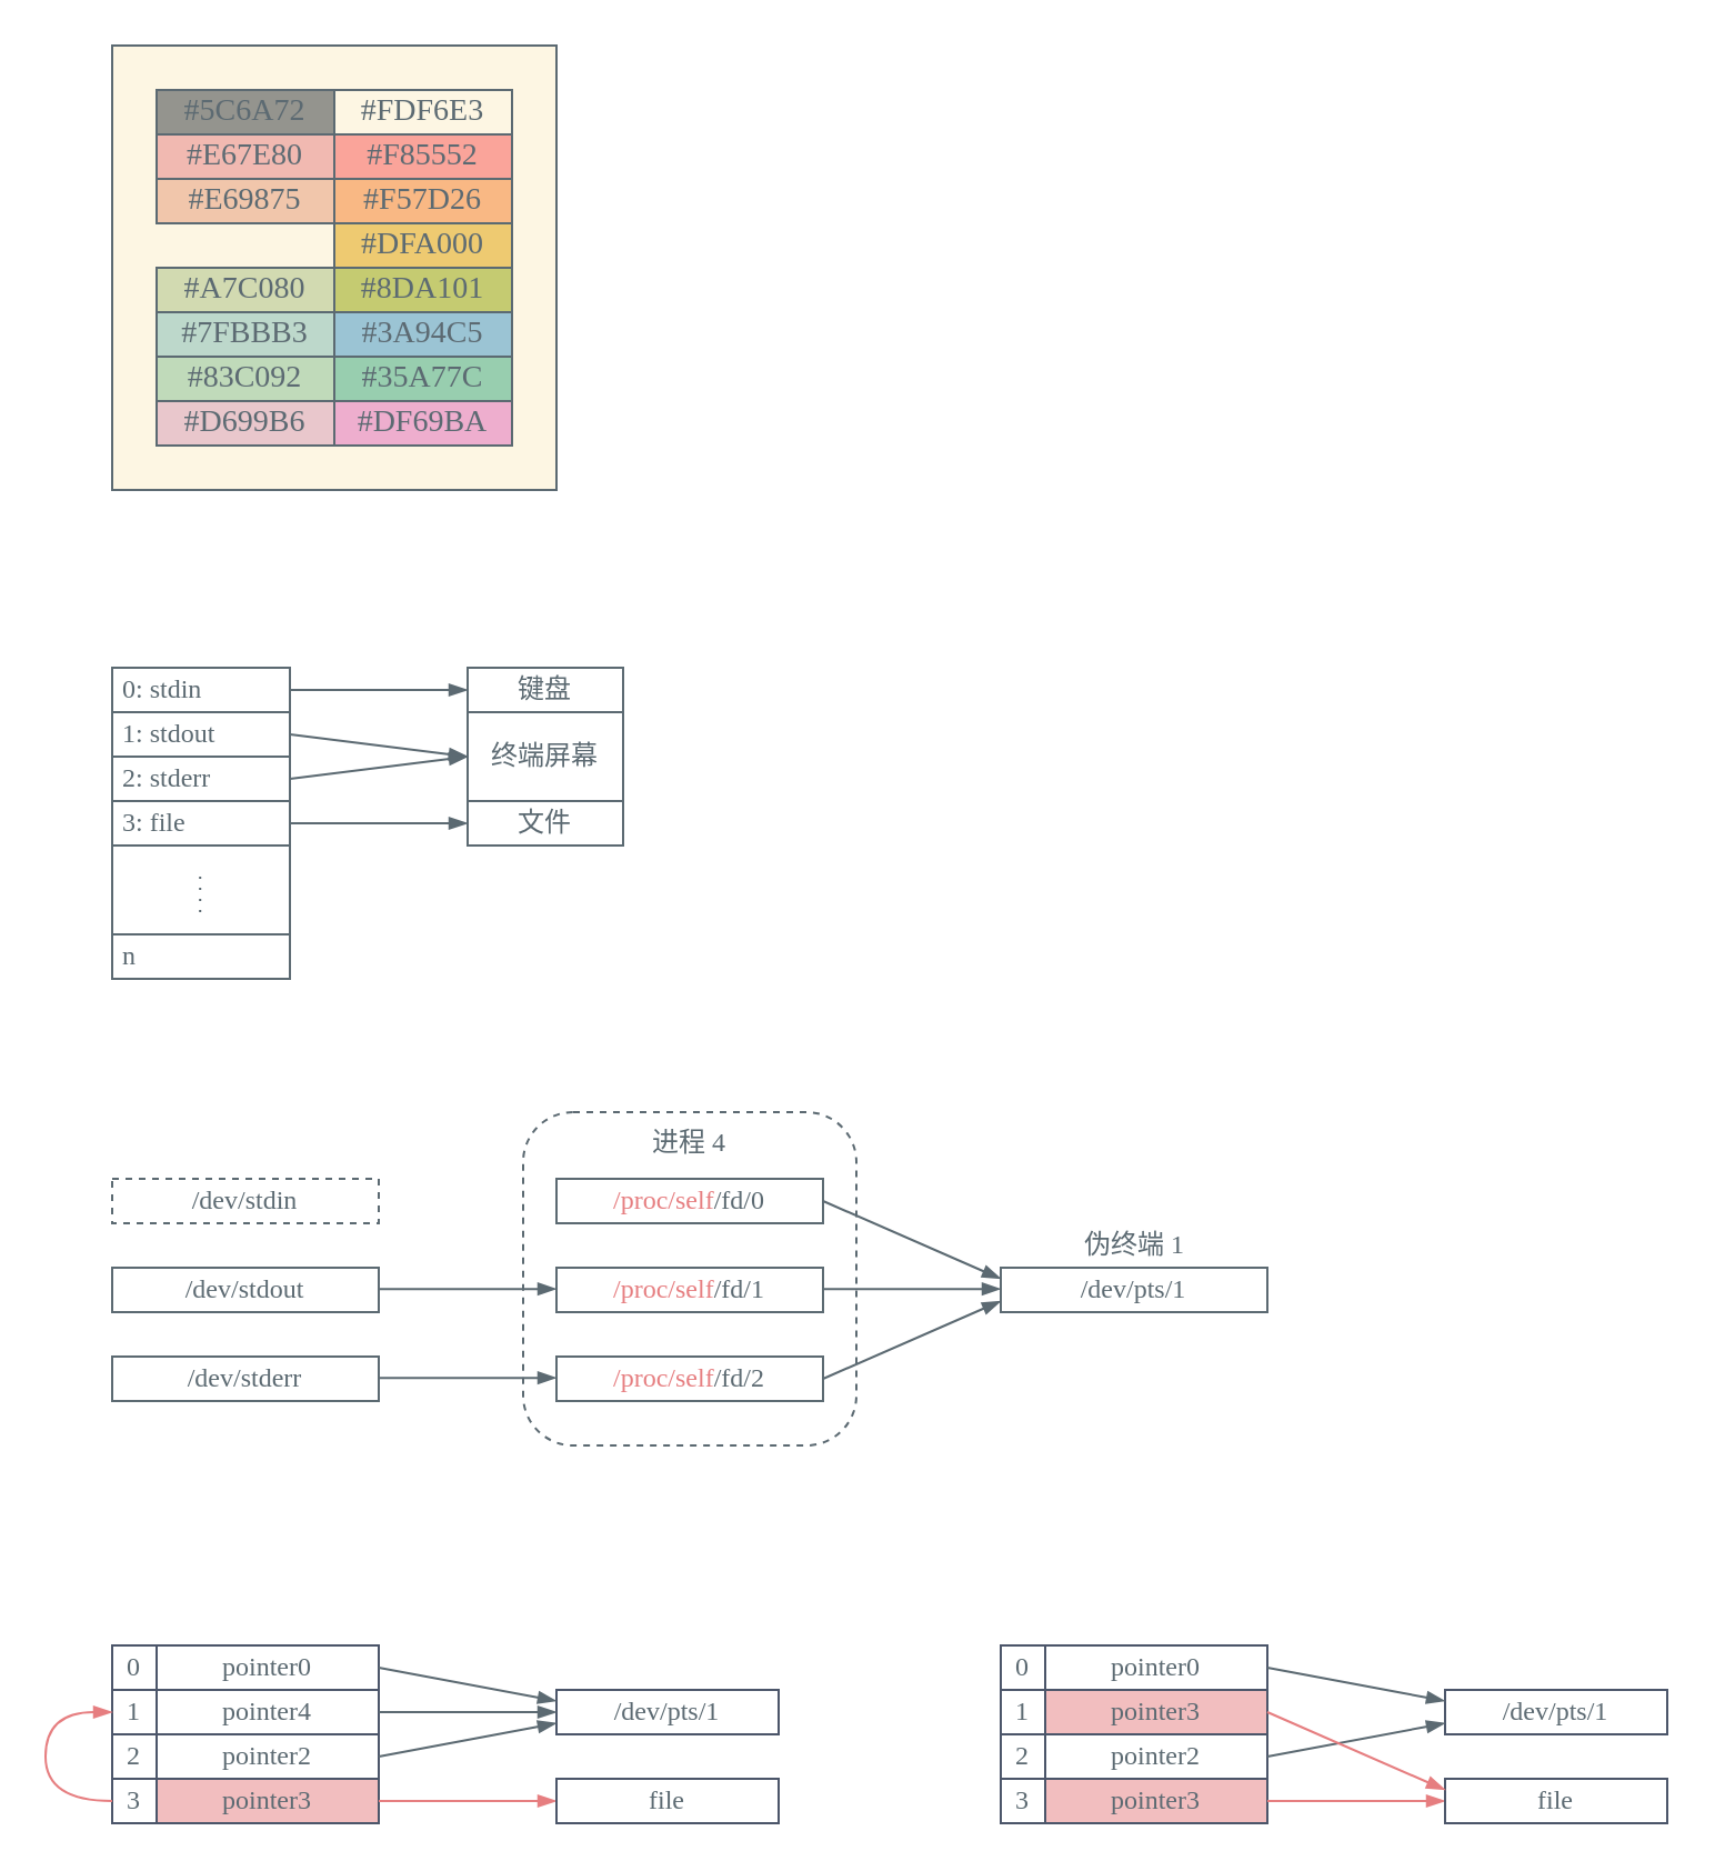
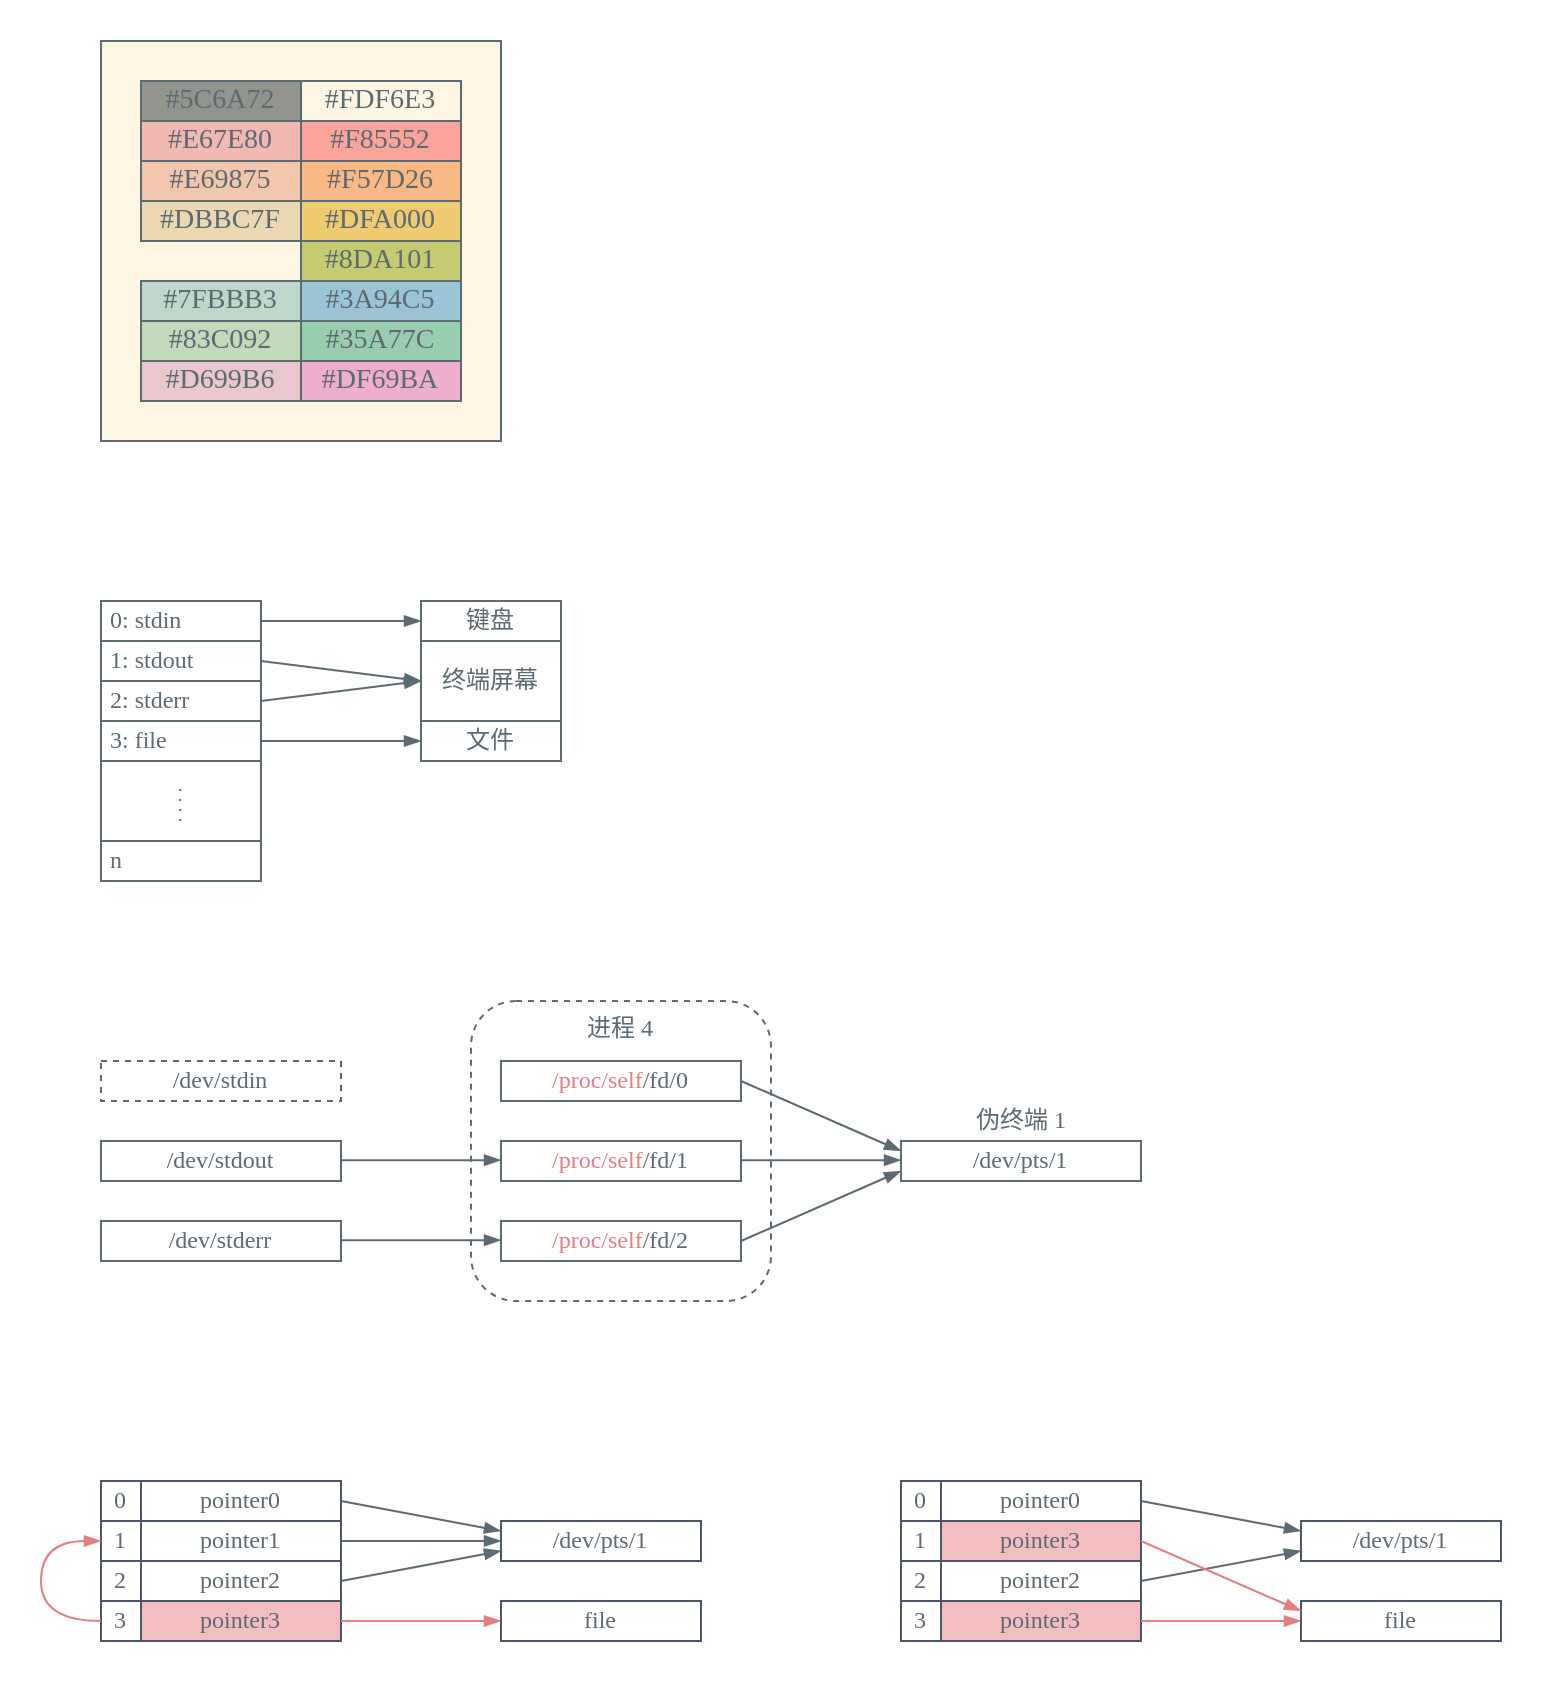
+ <mxCell id="62" value="&lt;font style=&quot;color: rgb(92, 106, 114);&quot;&gt;#DBBC7F&lt;/font&gt;" style="rounded=0;whiteSpace=wrap;html=1;strokeWidth=1;fillColor=#DBBC7F;strokeColor=#5C6A72;fontColor=light-dark(#2e3440, #c1c1c1);fillOpacity=50;fontFamily=LXGW WenKai Mono Medium;fillStyle=solid;fontStyle=0;fontSize=14;" vertex="1" parent="1"><mxGeometry x="70" y="100" width="80" height="20" as="geometry" /></mxCell>
- <mxCell id="63" value="&lt;font style=&quot;color: rgb(92, 106, 114);&quot;&gt;#A7C080&lt;/font&gt;" style="rounded=0;whiteSpace=wrap;html=1;strokeWidth=1;fillColor=#A7C080;strokeColor=#5C6A72;fontColor=light-dark(#2e3440, #c1c1c1);fillOpacity=50;fontFamily=LXGW WenKai Mono Medium;fillStyle=solid;fontStyle=0;fontSize=14;" vertex="1" parent="1"><mxGeometry x="70" y="120" width="80" height="20" as="geometry" /></mxCell>
- <mxCell id="34" value="&lt;font style=&quot;&quot;&gt;pointer4&lt;/font&gt;" style="rounded=0;whiteSpace=wrap;html=1;strokeWidth=1;fillColor=none;strokeColor=#4c566a;fontColor=#5C6A72;fillOpacity=50;fontFamily=LXGW WenKai Mono Medium;align=center;" parent="1" vertex="1"><mxGeometry x="70" y="760" width="100" height="20" as="geometry" /></mxCell>
+ <mxCell id="34" value="&lt;font style=&quot;&quot;&gt;pointer1&lt;/font&gt;" style="rounded=0;whiteSpace=wrap;html=1;strokeWidth=1;fillColor=none;strokeColor=#4c566a;fontColor=#5C6A72;fillOpacity=50;fontFamily=LXGW WenKai Mono Medium;align=center;" parent="1" vertex="1"><mxGeometry x="70" y="760" width="100" height="20" as="geometry" /></mxCell>
